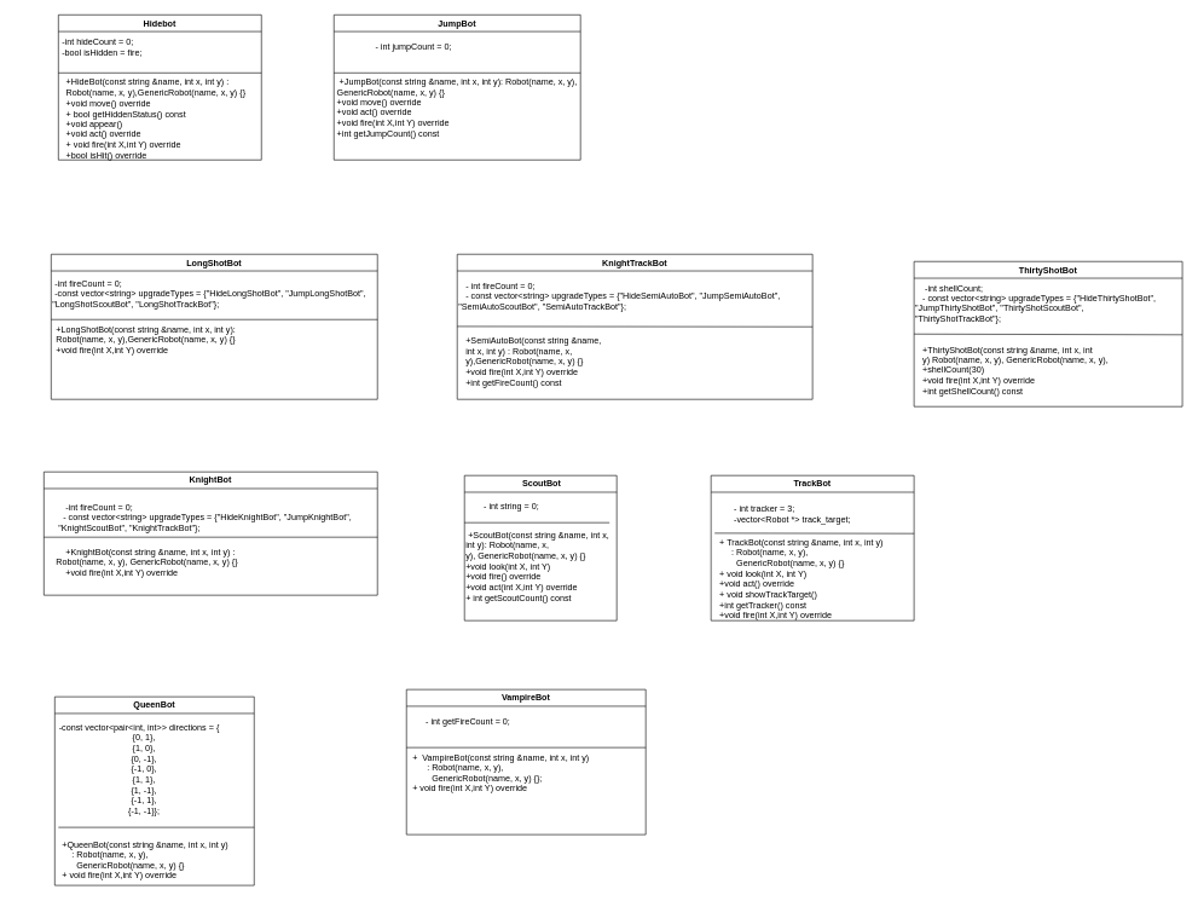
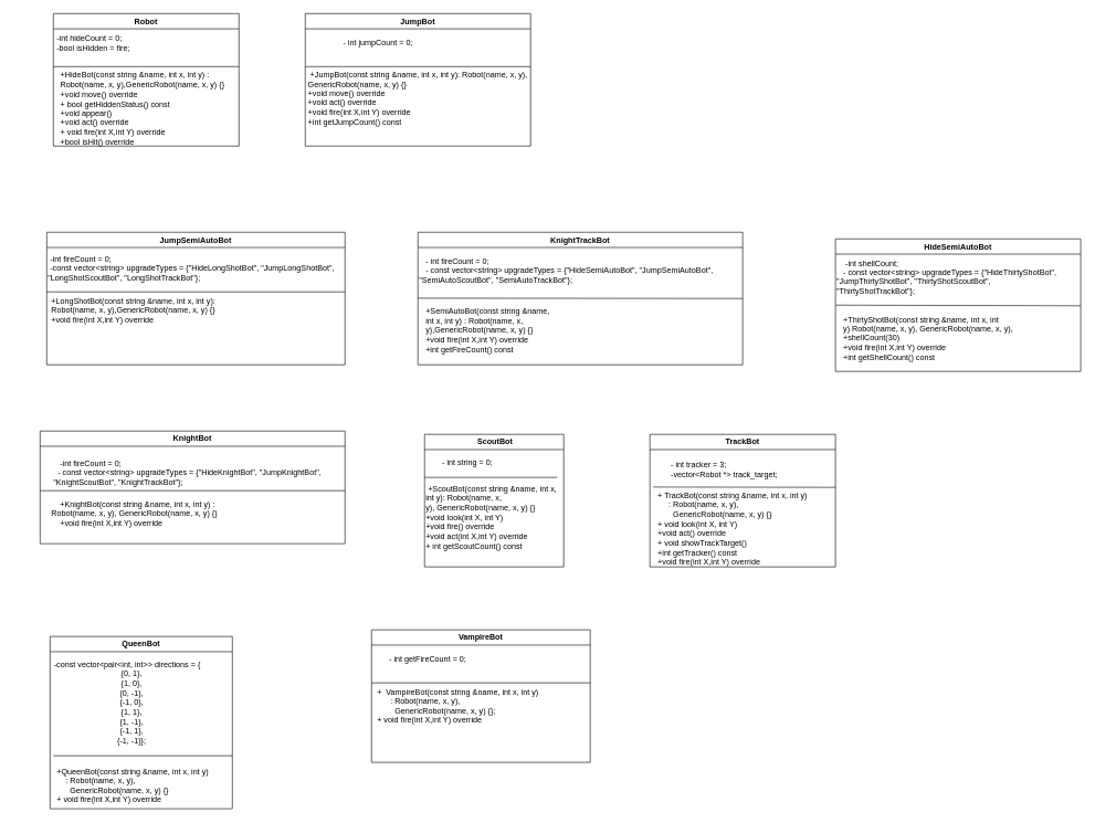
- <mxCell id="2" value="Hidebot" style="swimlane;whiteSpace=wrap;html=1;" parent="1" vertex="1"><mxGeometry x="80" y="20" width="280" height="200" as="geometry" /></mxCell>
+ <mxCell id="2" value="Robot" style="swimlane;whiteSpace=wrap;html=1;" parent="1" vertex="1"><mxGeometry x="80" y="20" width="280" height="200" as="geometry" /></mxCell>
- <mxCell id="10" value="LongShotBot" style="swimlane;whiteSpace=wrap;html=1;" parent="1" vertex="1"><mxGeometry x="70" y="350" width="450" height="200" as="geometry" /></mxCell>
+ <mxCell id="10" value="JumpSemiAutoBot" style="swimlane;whiteSpace=wrap;html=1;" parent="1" vertex="1"><mxGeometry x="70" y="350" width="450" height="200" as="geometry" /></mxCell>
- <mxCell id="19" value="ThirtyShotBot" style="swimlane;whiteSpace=wrap;html=1;" parent="1" vertex="1"><mxGeometry x="1260" y="360" width="370" height="200" as="geometry" /></mxCell>
+ <mxCell id="19" value="HideSemiAutoBot" style="swimlane;whiteSpace=wrap;html=1;" parent="1" vertex="1"><mxGeometry x="1260" y="360" width="370" height="200" as="geometry" /></mxCell>
